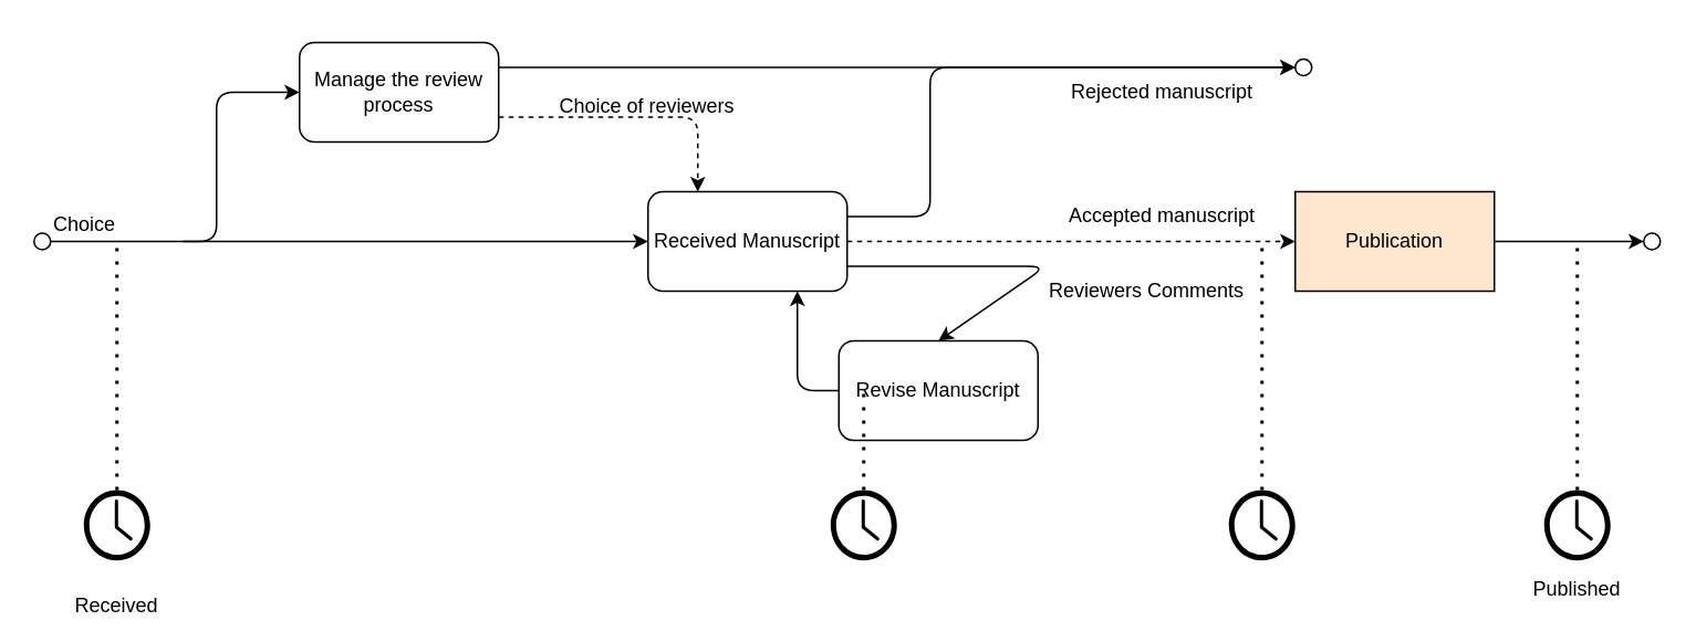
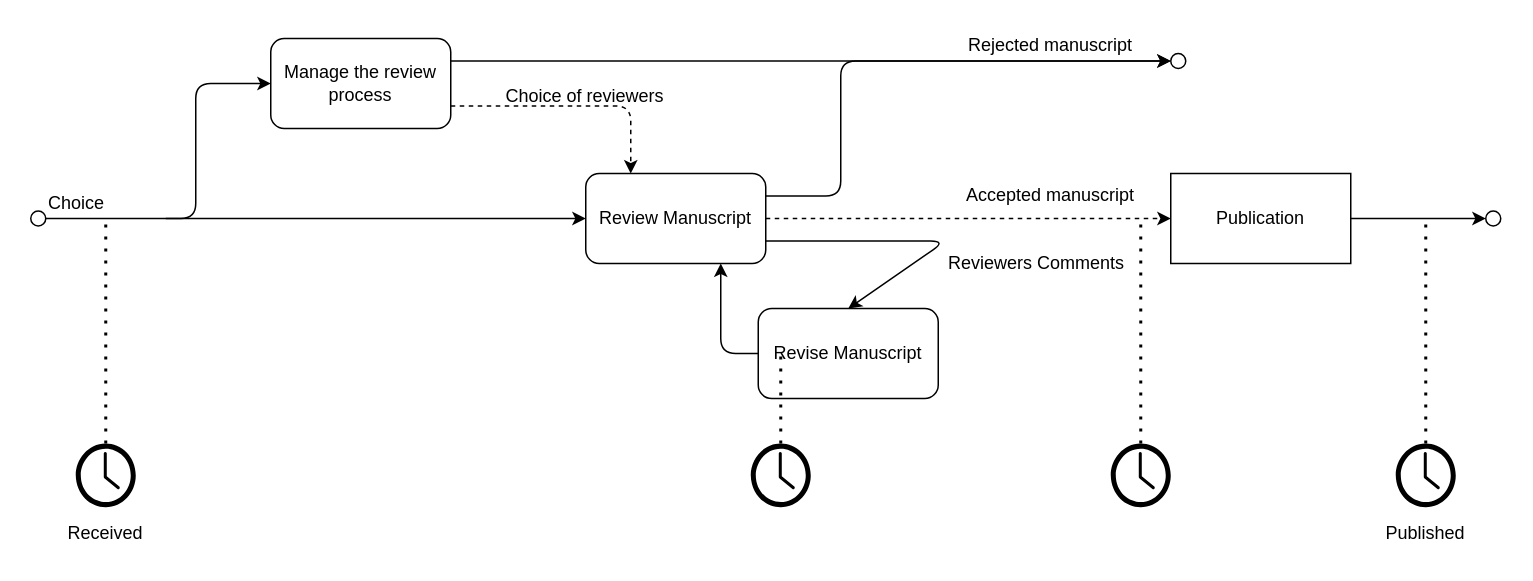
- <mxCell id="13" value="Rejected manuscript" style="text;html=1;strokeColor=none;fillColor=none;align=center;verticalAlign=middle;whiteSpace=wrap;rounded=0;" parent="1" vertex="1"><mxGeometry x="640" y="45" width="120" height="20" as="geometry" /></mxCell>
+ <mxCell id="13" value="Rejected manuscript" style="text;html=1;strokeColor=none;fillColor=none;align=center;verticalAlign=middle;whiteSpace=wrap;rounded=0;" parent="1" vertex="1"><mxGeometry x="640" y="20" width="120" height="20" as="geometry" /></mxCell>
- <mxCell id="3" value="Received Manuscript" style="rounded=1;whiteSpace=wrap;html=1;" parent="1" vertex="1"><mxGeometry x="390" y="115" width="120" height="60" as="geometry" /></mxCell>
+ <mxCell id="3" value="Review Manuscript" style="rounded=1;whiteSpace=wrap;html=1;" parent="1" vertex="1"><mxGeometry x="390" y="115" width="120" height="60" as="geometry" /></mxCell>
- <mxCell id="20" value="Publication" style="rounded=1;whiteSpace=wrap;html=1;arcSize=0;fillColor=#ffe6cc;" vertex="1" parent="1"><mxGeometry x="780" y="115" width="120" height="60" as="geometry" /></mxCell>
+ <mxCell id="20" value="Publication" style="rounded=1;whiteSpace=wrap;html=1;arcSize=0;" vertex="1" parent="1"><mxGeometry x="780" y="115" width="120" height="60" as="geometry" /></mxCell>
- <mxCell id="25" value="Received" style="text;html=1;strokeColor=none;fillColor=none;align=center;verticalAlign=middle;whiteSpace=wrap;rounded=0;" vertex="1" parent="1"><mxGeometry x="50" y="355" width="40" height="20" as="geometry" /></mxCell>
+ <mxCell id="25" value="Received" style="text;html=1;strokeColor=none;fillColor=none;align=center;verticalAlign=middle;whiteSpace=wrap;rounded=0;" vertex="1" parent="1"><mxGeometry x="50" y="345" width="40" height="20" as="geometry" /></mxCell>
